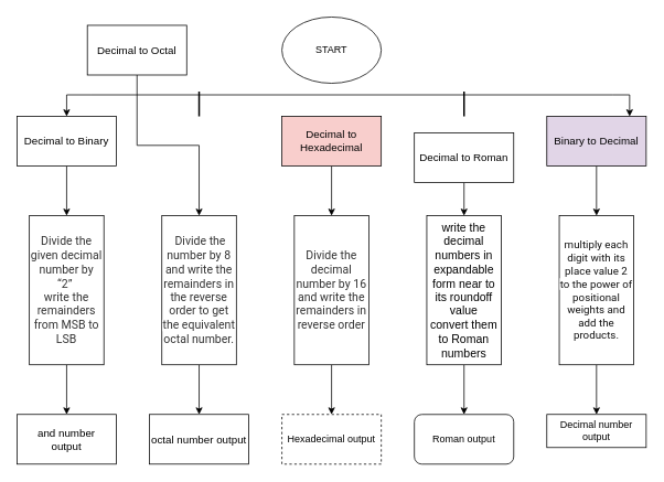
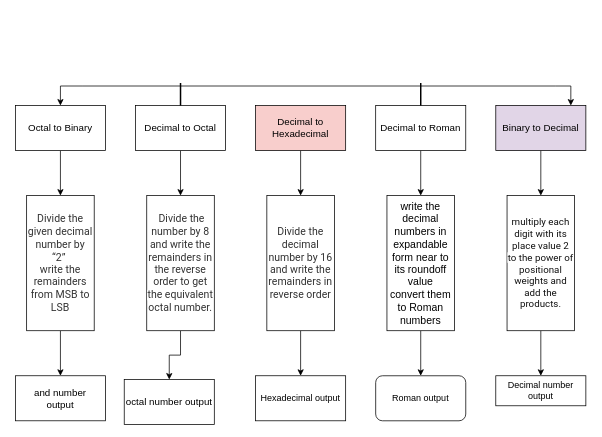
- <mxCell id="10" value="&lt;font style=&quot;font-size: 13px&quot;&gt;Decimal to Octal&lt;/font&gt;" style="rounded=0;whiteSpace=wrap;html=1;" vertex="1" parent="1"><mxGeometry x="105" y="30" width="120" height="60" as="geometry" /></mxCell>
+ <mxCell id="10" value="&lt;font style=&quot;font-size: 13px&quot;&gt;Decimal to Octal&lt;/font&gt;" style="rounded=0;whiteSpace=wrap;html=1;" vertex="1" parent="1"><mxGeometry x="180" y="140" width="120" height="60" as="geometry" /></mxCell>
- <mxCell id="2" value="START" style="ellipse;whiteSpace=wrap;html=1;" vertex="1" parent="1"><mxGeometry x="340" width="120" height="80" as="geometry" y="20" /></mxCell>
- <mxCell id="12" value="&lt;font style=&quot;font-size: 13px&quot;&gt;Decimal to Binary&lt;/font&gt;" style="rounded=0;whiteSpace=wrap;html=1;" vertex="1" parent="1"><mxGeometry y="140" width="120" height="60" as="geometry" x="20" /></mxCell>
+ <mxCell id="12" value="&lt;font style=&quot;font-size: 13px&quot;&gt;Octal to Binary&lt;/font&gt;" style="rounded=0;whiteSpace=wrap;html=1;" vertex="1" parent="1"><mxGeometry y="140" width="120" height="60" as="geometry" x="20" /></mxCell>
- <mxCell id="6" value="&lt;font style=&quot;font-size: 13px&quot;&gt;Decimal to Roman&lt;/font&gt;" style="rounded=0;whiteSpace=wrap;html=1;" vertex="1" parent="1"><mxGeometry x="500" y="160" width="120" height="60" as="geometry" /></mxCell>
+ <mxCell id="6" value="&lt;font style=&quot;font-size: 13px&quot;&gt;Decimal to Roman&lt;/font&gt;" style="rounded=0;whiteSpace=wrap;html=1;" vertex="1" parent="1"><mxGeometry x="500" y="140" width="120" height="60" as="geometry" /></mxCell>
- <mxCell id="31" value="&lt;font style=&quot;font-size: 13px&quot;&gt;octal number output&lt;/font&gt;" style="rounded=0;whiteSpace=wrap;html=1;" vertex="1" parent="1"><mxGeometry x="180" y="500" width="120" height="60" as="geometry" /></mxCell>
+ <mxCell id="31" value="&lt;font style=&quot;font-size: 13px&quot;&gt;octal number output&lt;/font&gt;" style="rounded=0;whiteSpace=wrap;html=1;" vertex="1" parent="1"><mxGeometry x="165" y="505" width="120" height="60" as="geometry" /></mxCell>
- <mxCell id="30" value="Hexadecimal output" style="rounded=0;whiteSpace=wrap;html=1;dashed=1;" vertex="1" parent="1"><mxGeometry x="340" y="500" width="120" height="60" as="geometry" /></mxCell>
+ <mxCell id="30" value="Hexadecimal output" style="rounded=0;whiteSpace=wrap;html=1;" vertex="1" parent="1"><mxGeometry x="340" y="500" width="120" height="60" as="geometry" /></mxCell>
